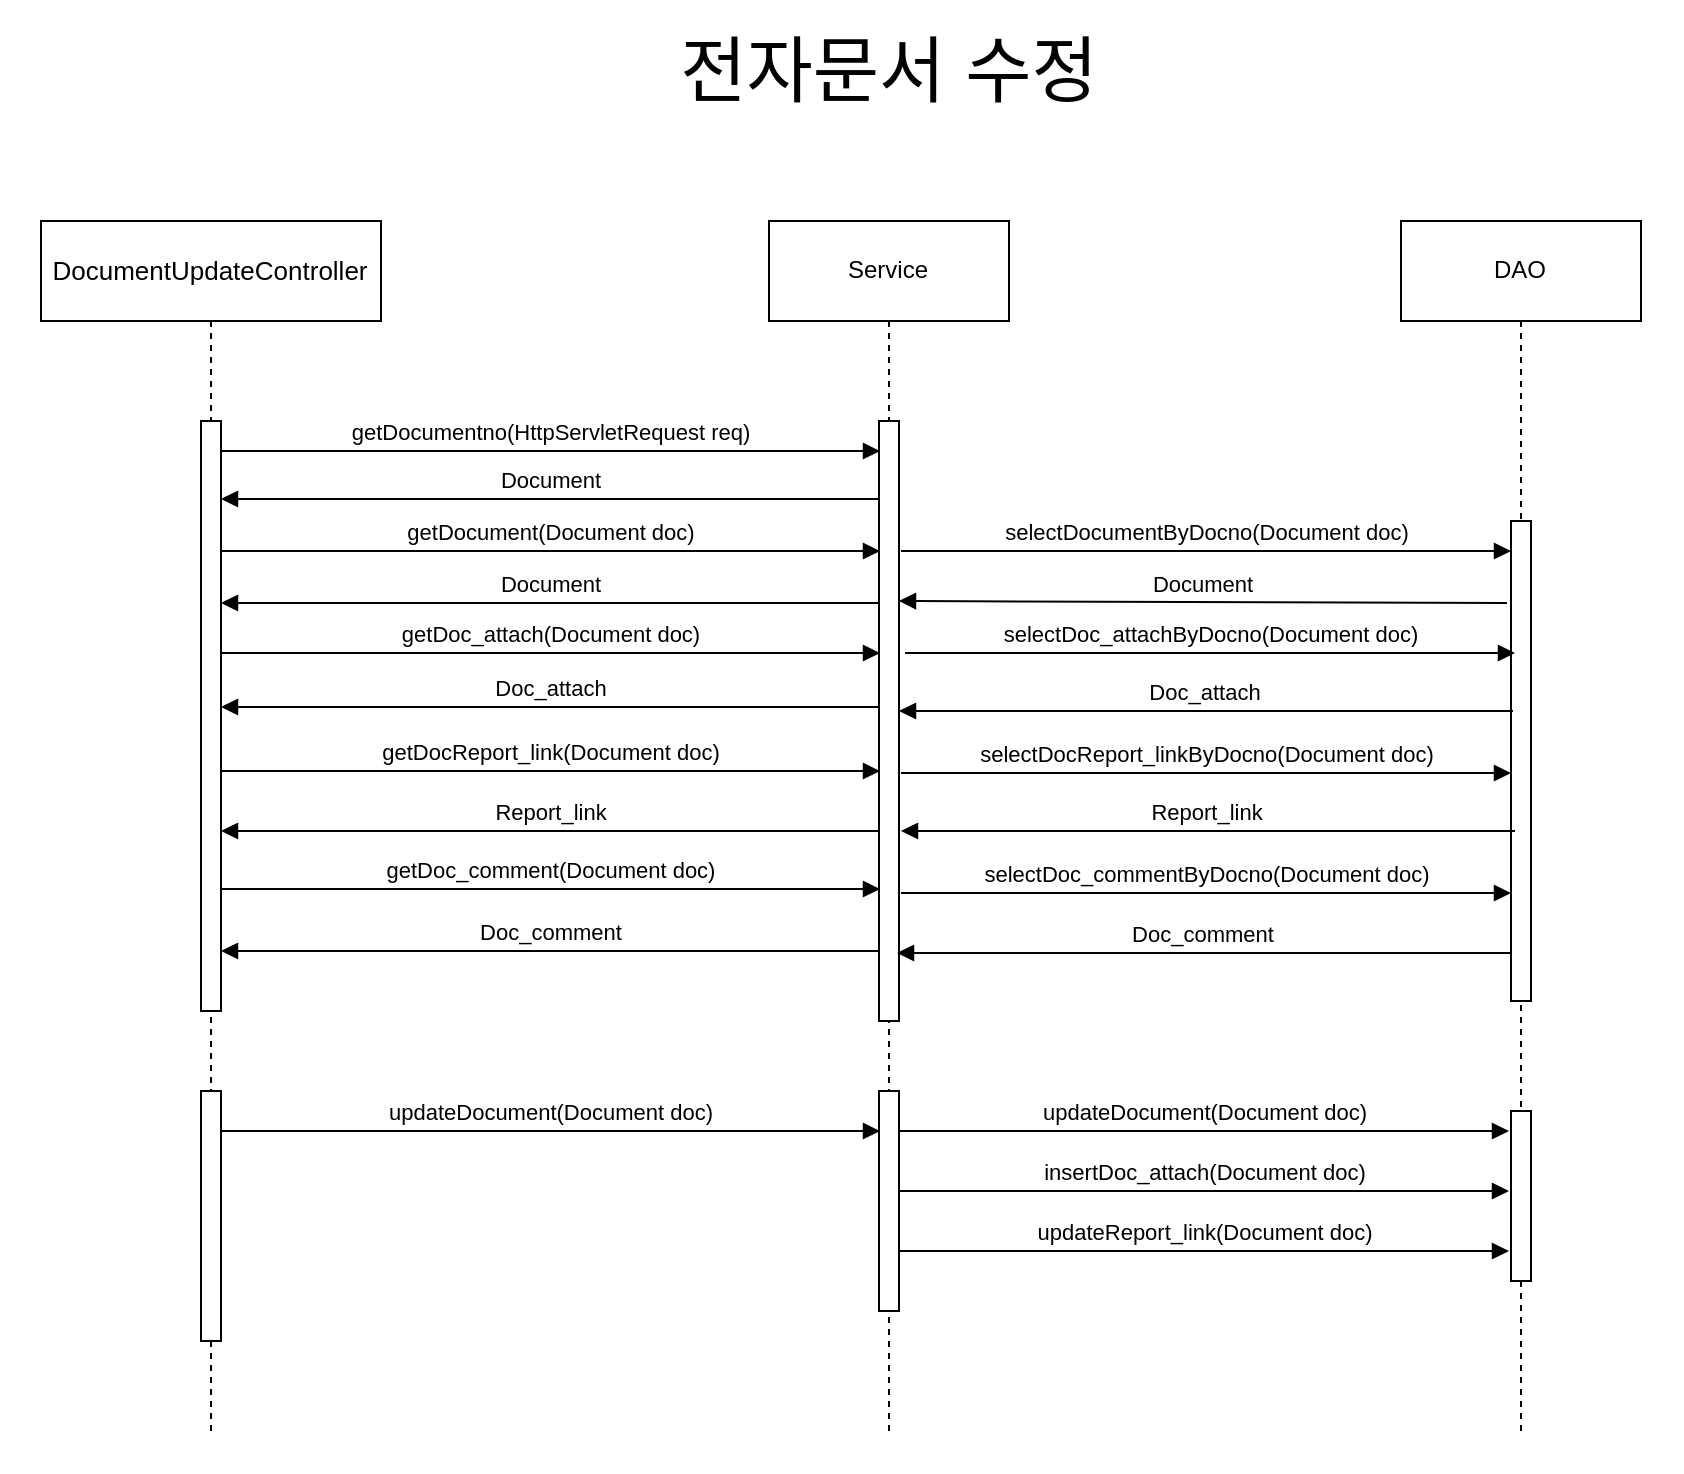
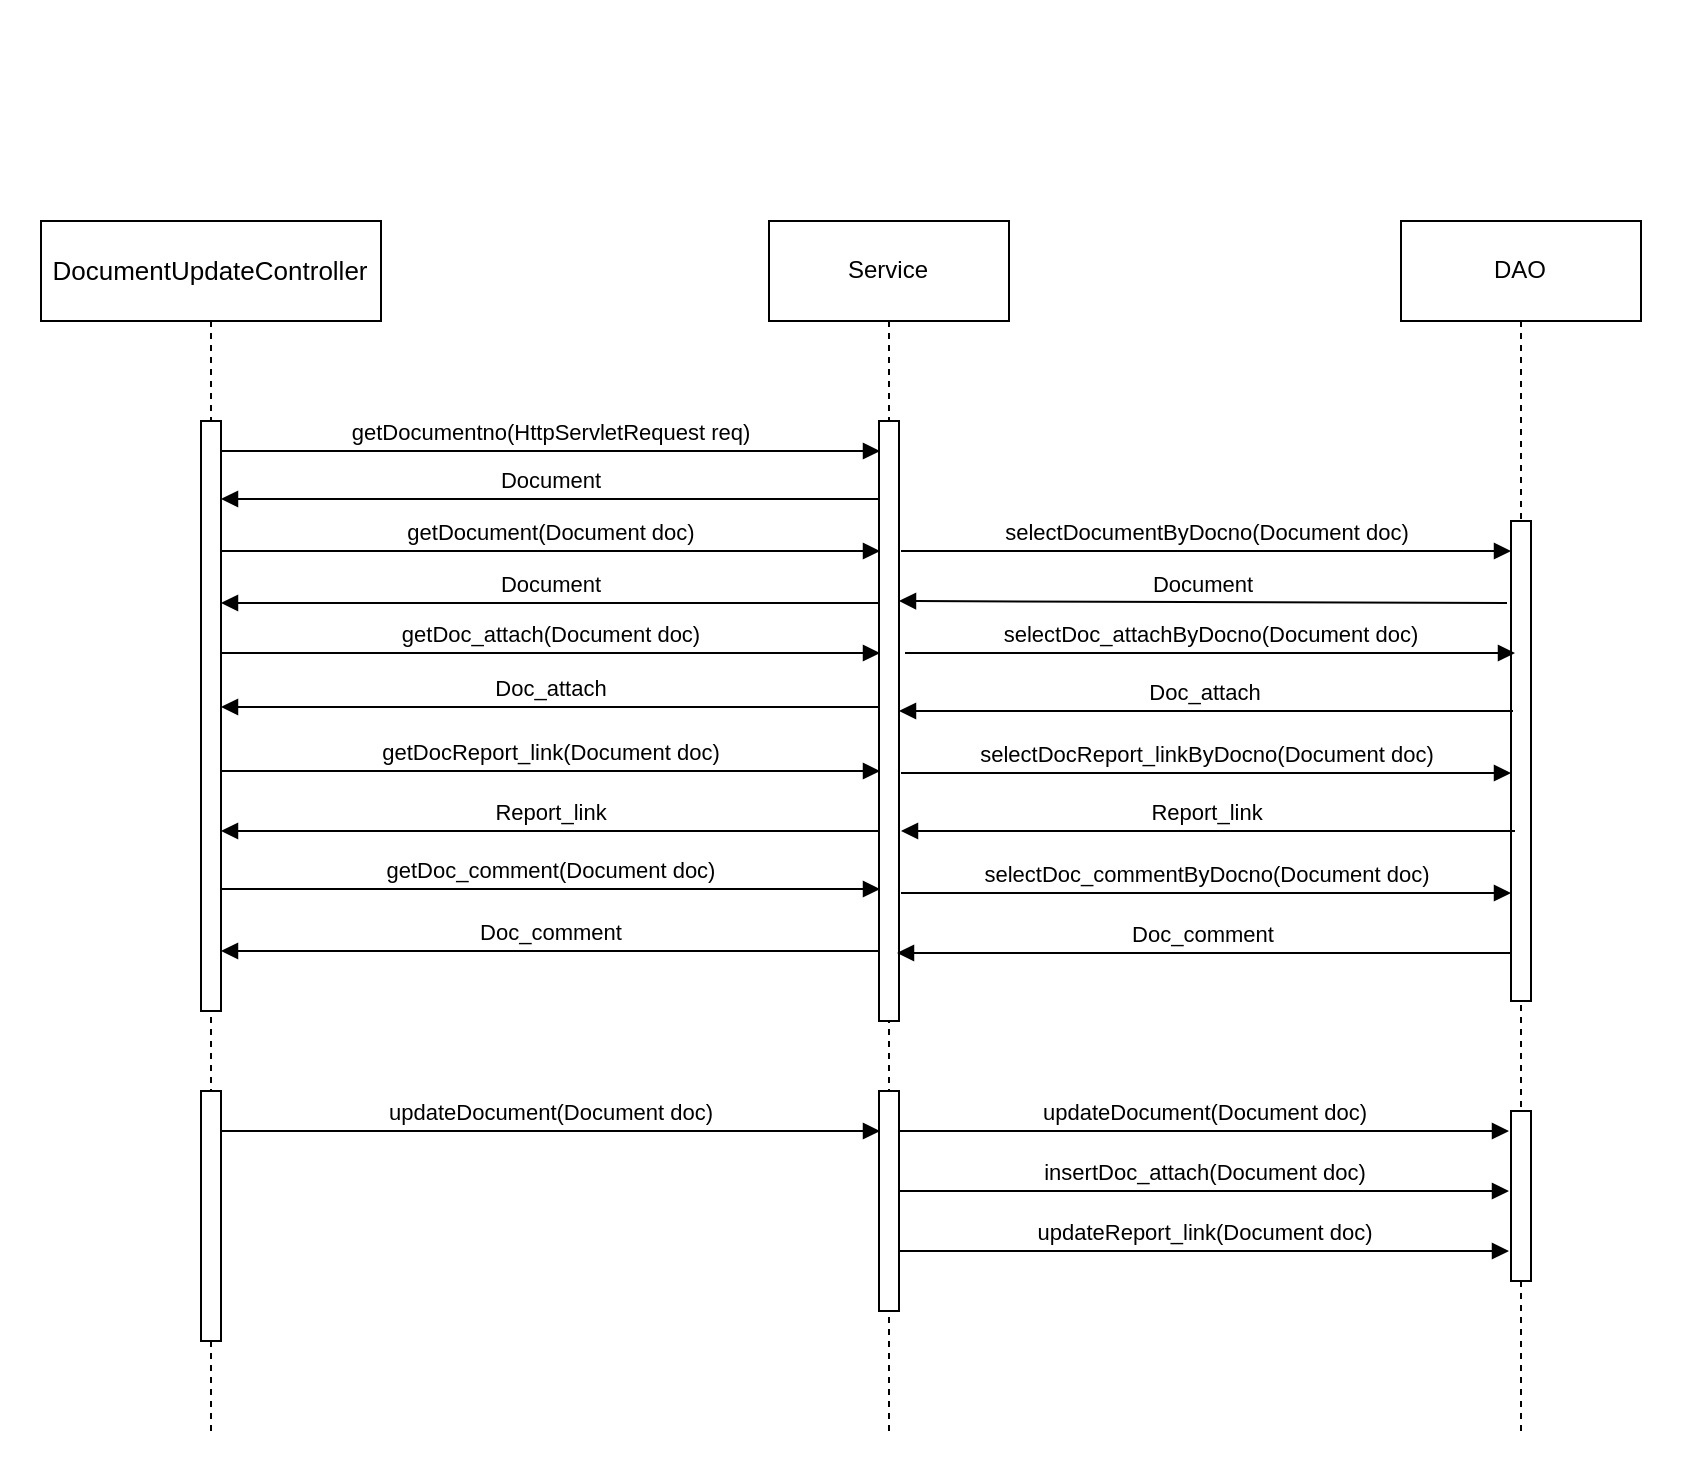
- <mxCell id="2" value="&lt;font style=&quot;font-size: 36px&quot;&gt;전자문서 수정&lt;/font&gt;" style="text;html=1;resizable=0;autosize=1;align=center;verticalAlign=middle;points=[];fillColor=none;strokeColor=none;rounded=0;" vertex="1" parent="1"><mxGeometry x="324" y="20" width="240" height="30" as="geometry" /></mxCell>
